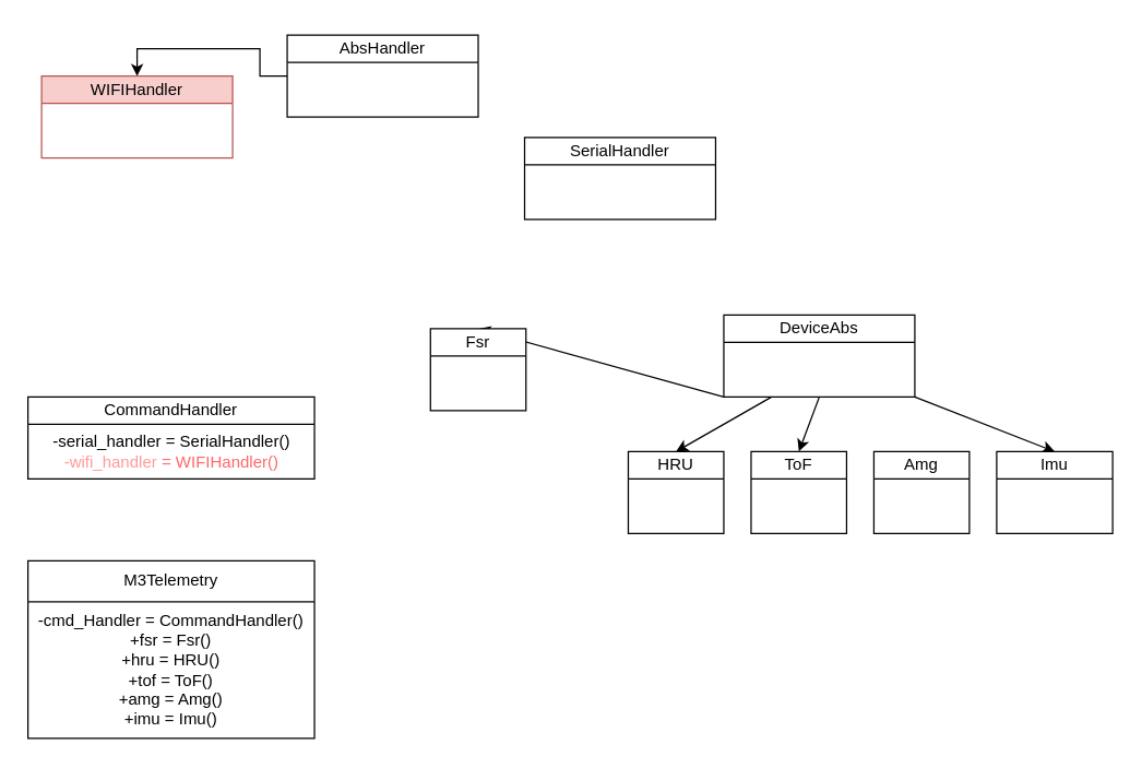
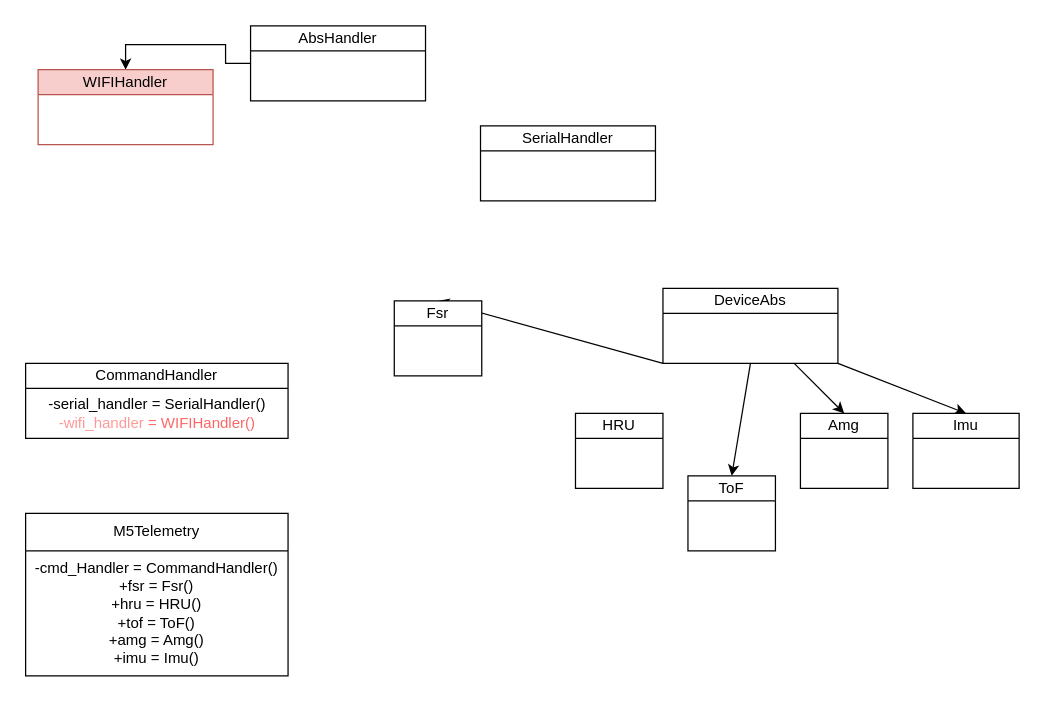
- <mxCell id="3" value="AbsHandler" style="swimlane;fontStyle=0;childLayout=stackLayout;horizontal=1;startSize=20;horizontalStack=0;resizeParent=1;resizeParentMax=0;resizeLast=0;collapsible=1;marginBottom=0;whiteSpace=wrap;html=1;" vertex="1" parent="1"><mxGeometry x="210" y="25" width="140" height="60" as="geometry" /></mxCell>
+ <mxCell id="3" value="AbsHandler" style="swimlane;fontStyle=0;childLayout=stackLayout;horizontal=1;startSize=20;horizontalStack=0;resizeParent=1;resizeParentMax=0;resizeLast=0;collapsible=1;marginBottom=0;whiteSpace=wrap;html=1;" vertex="1" parent="1"><mxGeometry x="200" y="20" width="140" height="60" as="geometry" /></mxCell>
- <mxCell id="11" style="edgeStyle=none;rounded=0;orthogonalLoop=1;jettySize=auto;html=1;exitX=0.25;exitY=1;exitDx=0;exitDy=0;entryX=0.5;entryY=0;entryDx=0;entryDy=0;" edge="1" parent="1" source="15" target="17"><mxGeometry relative="1" as="geometry" /></mxCell>
+ <mxCell id="13" style="edgeStyle=none;rounded=0;orthogonalLoop=1;jettySize=auto;html=1;exitX=0.75;exitY=1;exitDx=0;exitDy=0;entryX=0.5;entryY=0;entryDx=0;entryDy=0;" edge="1" parent="1" source="15" target="19"><mxGeometry relative="1" as="geometry" /></mxCell>
- <mxCell id="18" value="ToF" style="swimlane;fontStyle=0;childLayout=stackLayout;horizontal=1;startSize=20;horizontalStack=0;resizeParent=1;resizeParentMax=0;resizeLast=0;collapsible=1;marginBottom=0;whiteSpace=wrap;html=1;" vertex="1" parent="1"><mxGeometry x="550" y="330" width="70" height="60" as="geometry" /></mxCell>
+ <mxCell id="18" value="ToF" style="swimlane;fontStyle=0;childLayout=stackLayout;horizontal=1;startSize=20;horizontalStack=0;resizeParent=1;resizeParentMax=0;resizeLast=0;collapsible=1;marginBottom=0;whiteSpace=wrap;html=1;" vertex="1" parent="1"><mxGeometry x="550" y="380" width="70" height="60" as="geometry" /></mxCell>
- <mxCell id="8" value="M3Telemetry" style="swimlane;fontStyle=0;childLayout=stackLayout;horizontal=1;startSize=30;horizontalStack=0;resizeParent=1;resizeParentMax=0;resizeLast=0;collapsible=1;marginBottom=0;whiteSpace=wrap;html=1;" vertex="1" parent="1"><mxGeometry x="20" y="410" width="210" height="130" as="geometry" /></mxCell>
+ <mxCell id="8" value="M5Telemetry" style="swimlane;fontStyle=0;childLayout=stackLayout;horizontal=1;startSize=30;horizontalStack=0;resizeParent=1;resizeParentMax=0;resizeLast=0;collapsible=1;marginBottom=0;whiteSpace=wrap;html=1;" vertex="1" parent="1"><mxGeometry x="20" y="410" width="210" height="130" as="geometry" /></mxCell>
